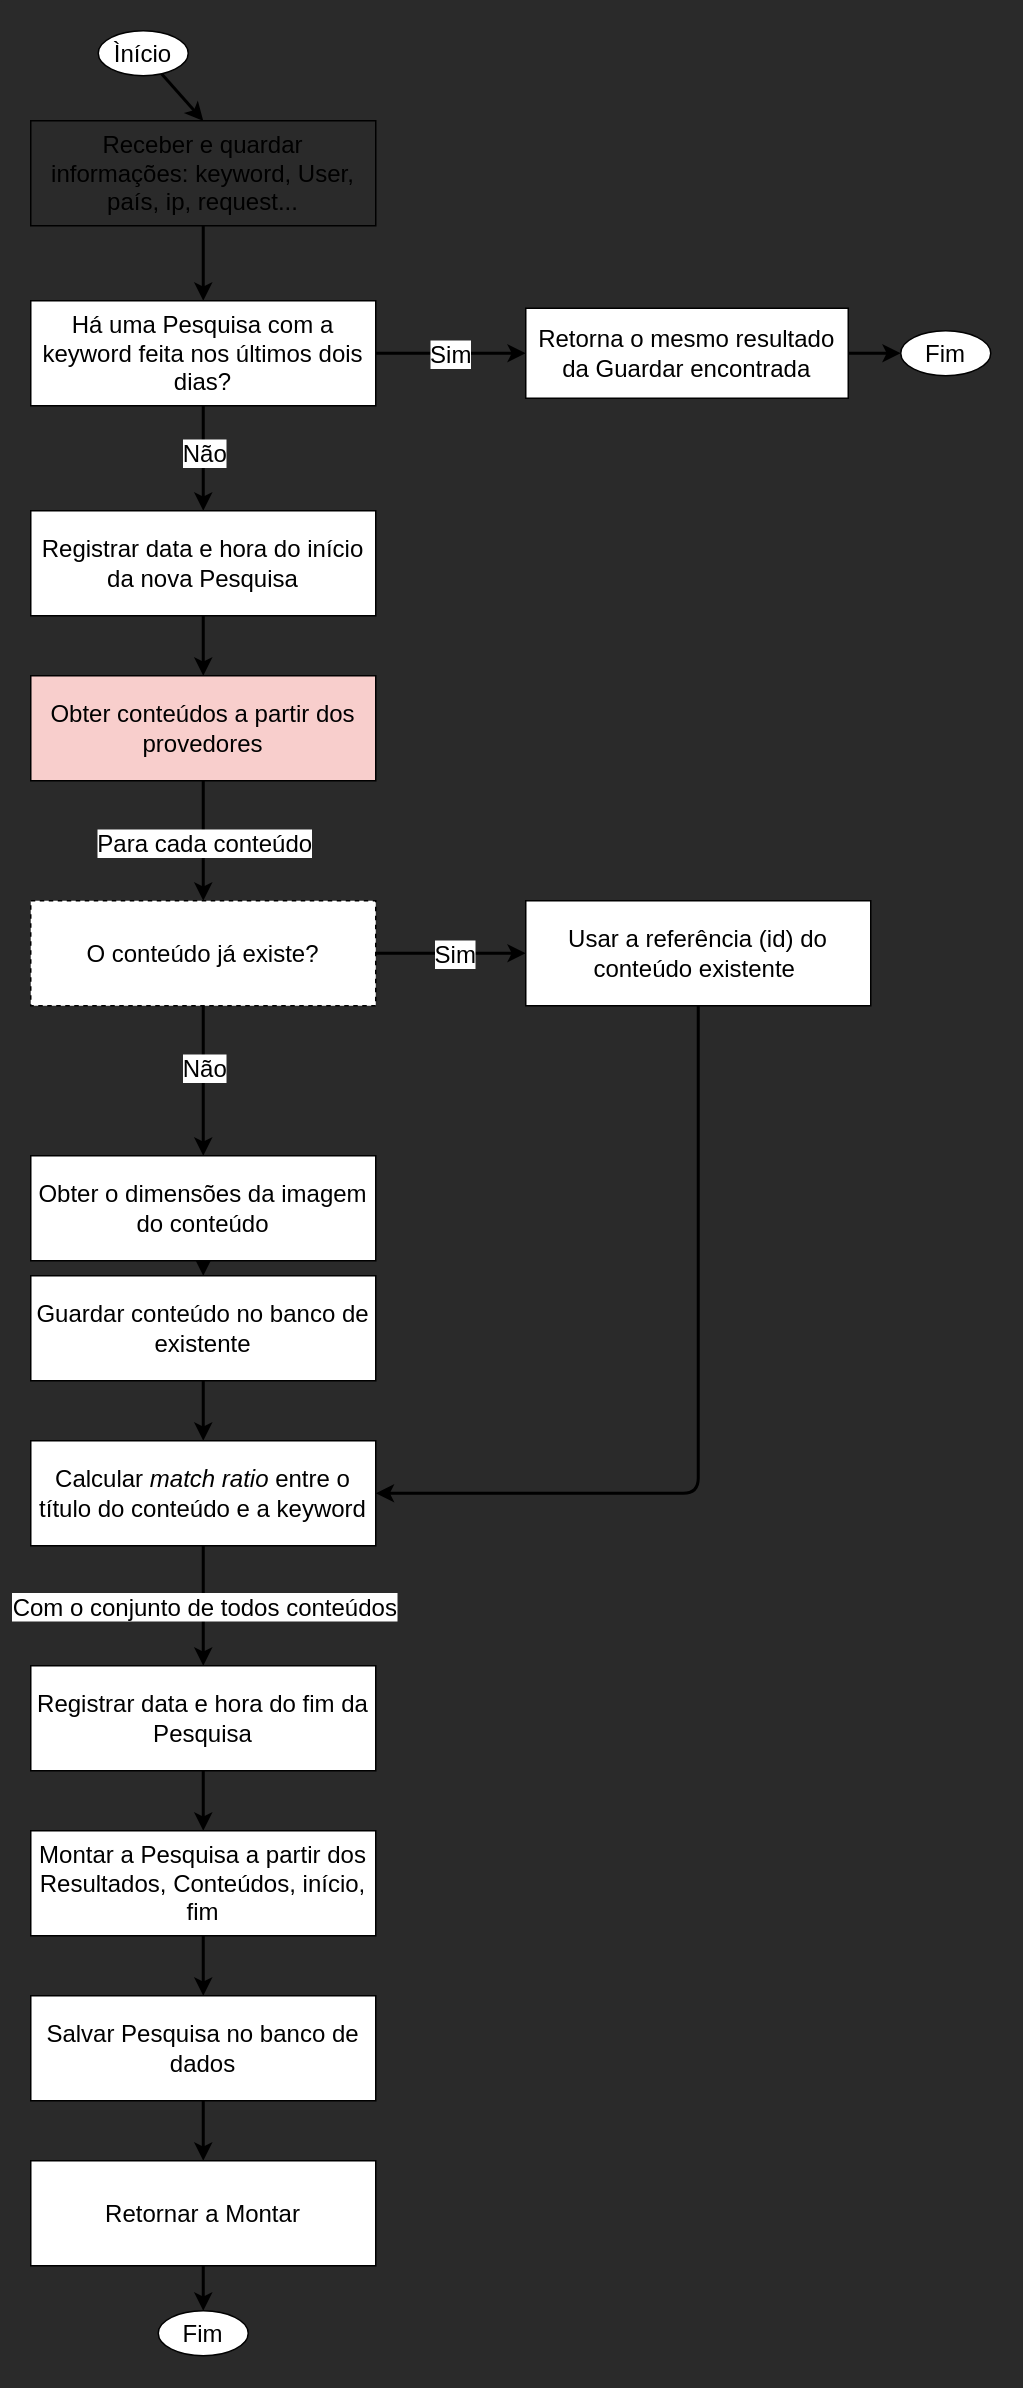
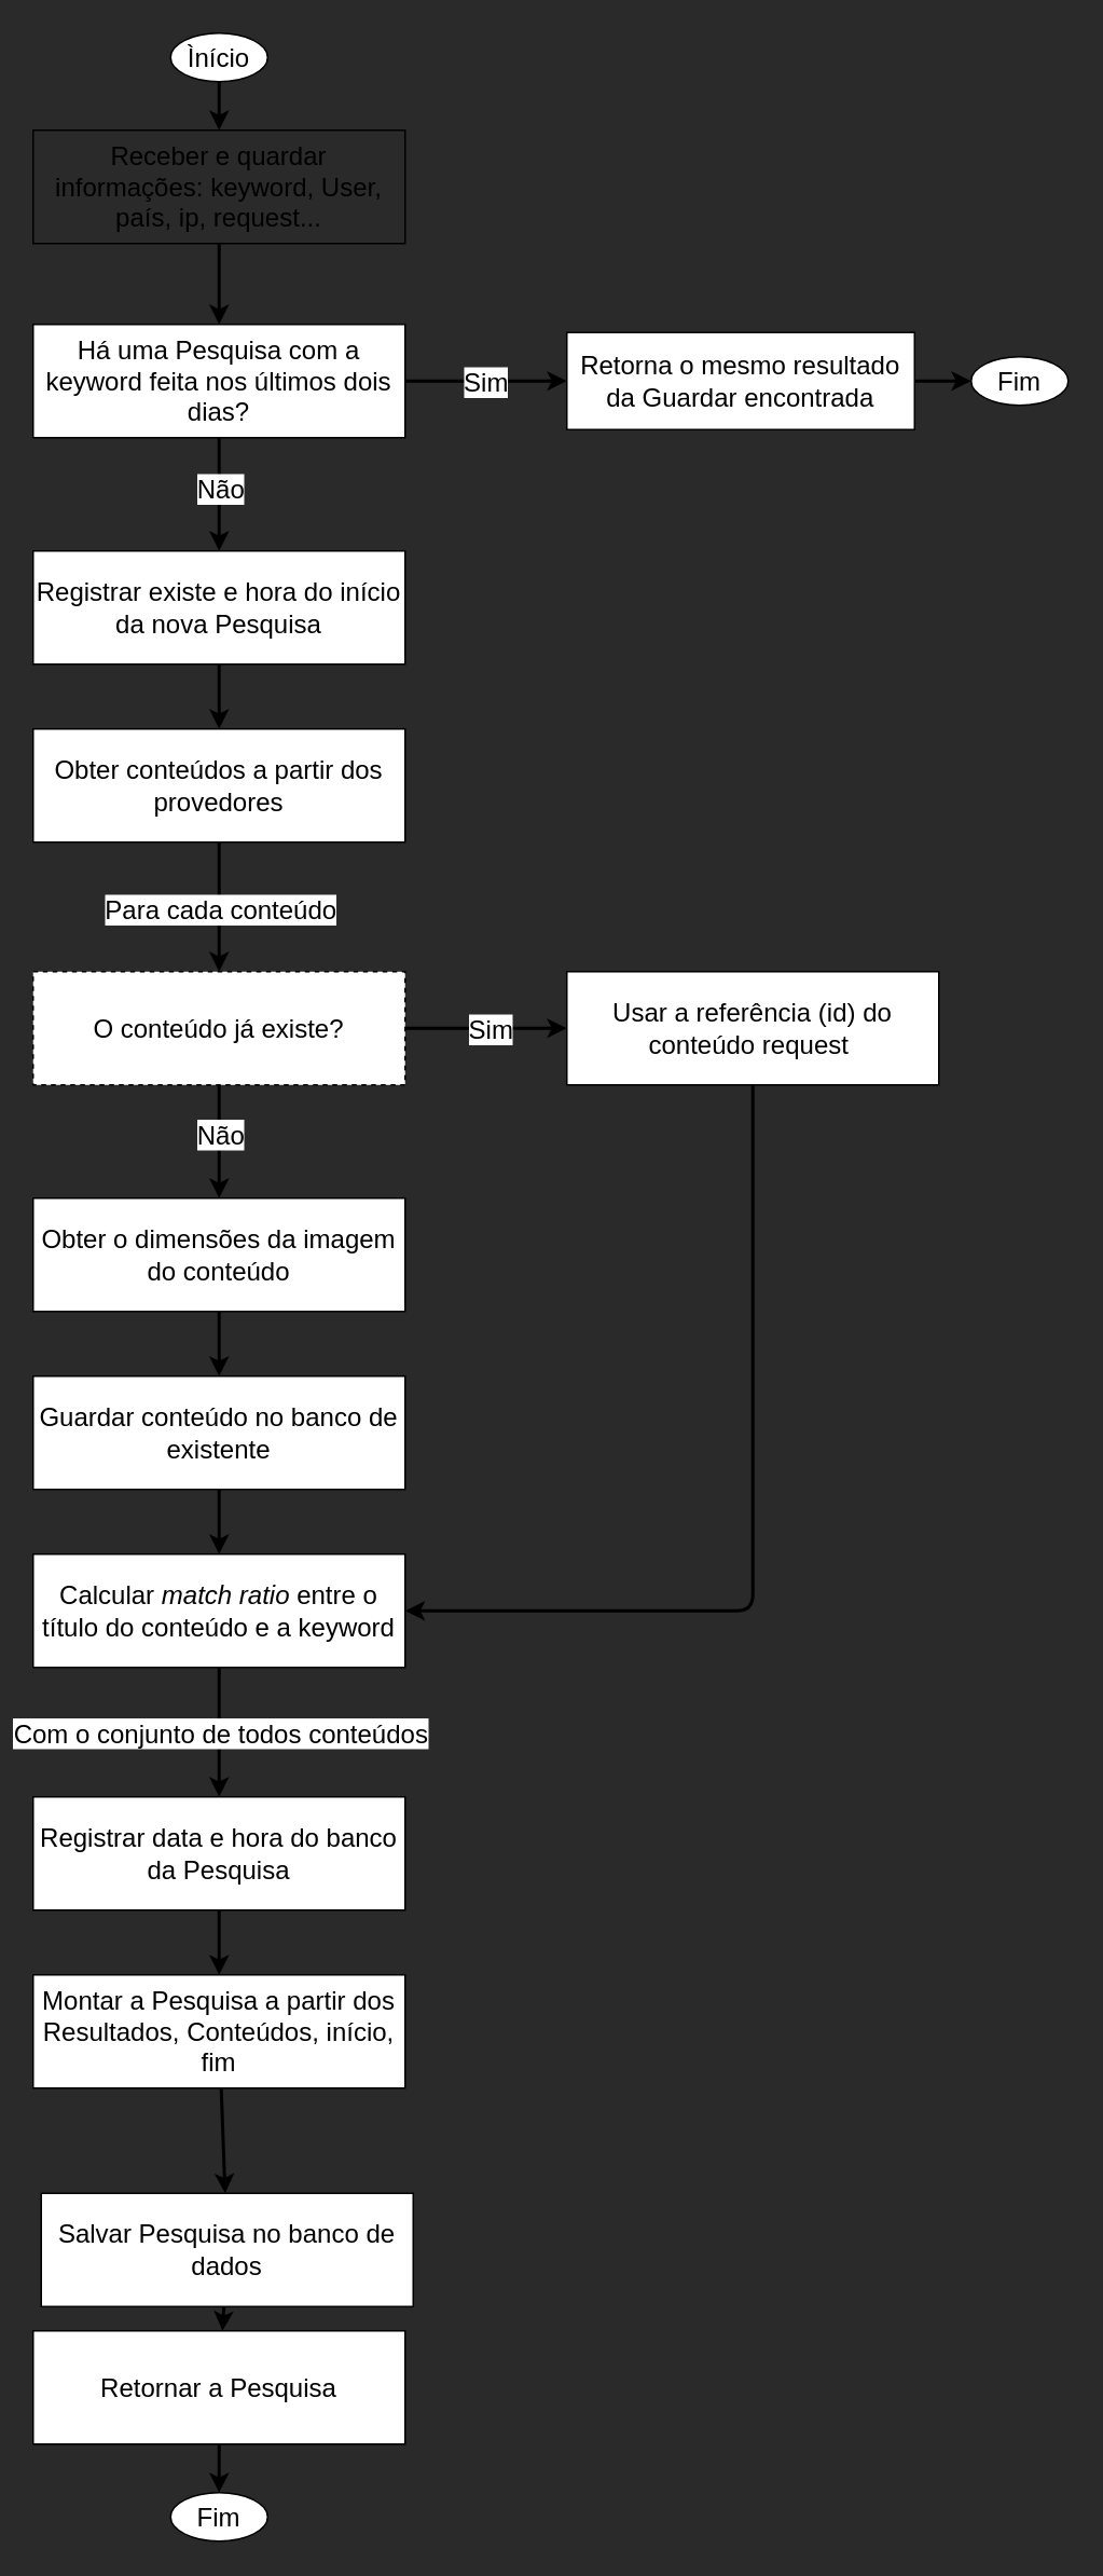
- <mxCell id="30" value="Ìnício" style="ellipse;whiteSpace=wrap;html=1;fontSize=16;rounded=0;" parent="1" vertex="1"><mxGeometry x="65" y="20" width="60" height="30" as="geometry" /></mxCell>
+ <mxCell id="30" value="Ìnício" style="ellipse;whiteSpace=wrap;html=1;fontSize=16;rounded=0;" parent="1" vertex="1"><mxGeometry x="105" y="20" width="60" height="30" as="geometry" /></mxCell>
- <mxCell id="34" value="Registrar data e hora do início da nova Pesquisa" style="whiteSpace=wrap;html=1;fontSize=16;rounded=0;" parent="1" vertex="1"><mxGeometry x="20" y="340" width="230" height="70" as="geometry" /></mxCell>
+ <mxCell id="34" value="Registrar existe e hora do início da nova Pesquisa" style="whiteSpace=wrap;html=1;fontSize=16;rounded=0;" parent="1" vertex="1"><mxGeometry x="20" y="340" width="230" height="70" as="geometry" /></mxCell>
- <mxCell id="13" value="Obter conteúdos a partir dos provedores" style="whiteSpace=wrap;html=1;fontSize=16;rounded=0;fillColor=#f8cecc;" parent="1" vertex="1"><mxGeometry x="20" y="450" width="230" height="70" as="geometry" /></mxCell>
+ <mxCell id="13" value="Obter conteúdos a partir dos provedores" style="whiteSpace=wrap;html=1;fontSize=16;rounded=0;" parent="1" vertex="1"><mxGeometry x="20" y="450" width="230" height="70" as="geometry" /></mxCell>
- <mxCell id="20" value="Usar a referência (id) do conteúdo existente&amp;nbsp;" style="whiteSpace=wrap;html=1;fontSize=16;rounded=0;" parent="1" vertex="1"><mxGeometry x="350" y="600" width="230" height="70" as="geometry" /></mxCell>
+ <mxCell id="20" value="Usar a referência (id) do conteúdo request&amp;nbsp;" style="whiteSpace=wrap;html=1;fontSize=16;rounded=0;" parent="1" vertex="1"><mxGeometry x="350" y="600" width="230" height="70" as="geometry" /></mxCell>
- <mxCell id="22" value="Obter o dimensões da imagem do conteúdo" style="whiteSpace=wrap;html=1;fontSize=16;rounded=0;" parent="1" vertex="1"><mxGeometry x="20" y="770" width="230" height="70" as="geometry" /></mxCell>
+ <mxCell id="22" value="Obter o dimensões da imagem do conteúdo" style="whiteSpace=wrap;html=1;fontSize=16;rounded=0;" parent="1" vertex="1"><mxGeometry x="20" y="740" width="230" height="70" as="geometry" /></mxCell>
- <mxCell id="32" value="Registrar data e hora do fim da Pesquisa" style="whiteSpace=wrap;html=1;fontSize=16;rounded=0;" parent="1" vertex="1"><mxGeometry x="20" y="1110" width="230" height="70" as="geometry" /></mxCell>
+ <mxCell id="32" value="Registrar data e hora do banco da Pesquisa" style="whiteSpace=wrap;html=1;fontSize=16;rounded=0;" parent="1" vertex="1"><mxGeometry x="20" y="1110" width="230" height="70" as="geometry" /></mxCell>
- <mxCell id="38" value="Salvar Pesquisa no banco de dados" style="whiteSpace=wrap;html=1;fontSize=16;rounded=0;" parent="1" vertex="1"><mxGeometry x="20" y="1330" width="230" height="70" as="geometry" /></mxCell>
+ <mxCell id="38" value="Salvar Pesquisa no banco de dados" style="whiteSpace=wrap;html=1;fontSize=16;rounded=0;" parent="1" vertex="1"><mxGeometry x="25" y="1355" width="230" height="70" as="geometry" /></mxCell>
- <mxCell id="40" value="Retornar a Montar" style="whiteSpace=wrap;html=1;fontSize=16;rounded=0;" parent="1" vertex="1"><mxGeometry x="20" y="1440" width="230" height="70" as="geometry" /></mxCell>
+ <mxCell id="40" value="Retornar a Pesquisa" style="whiteSpace=wrap;html=1;fontSize=16;rounded=0;" parent="1" vertex="1"><mxGeometry x="20" y="1440" width="230" height="70" as="geometry" /></mxCell>
